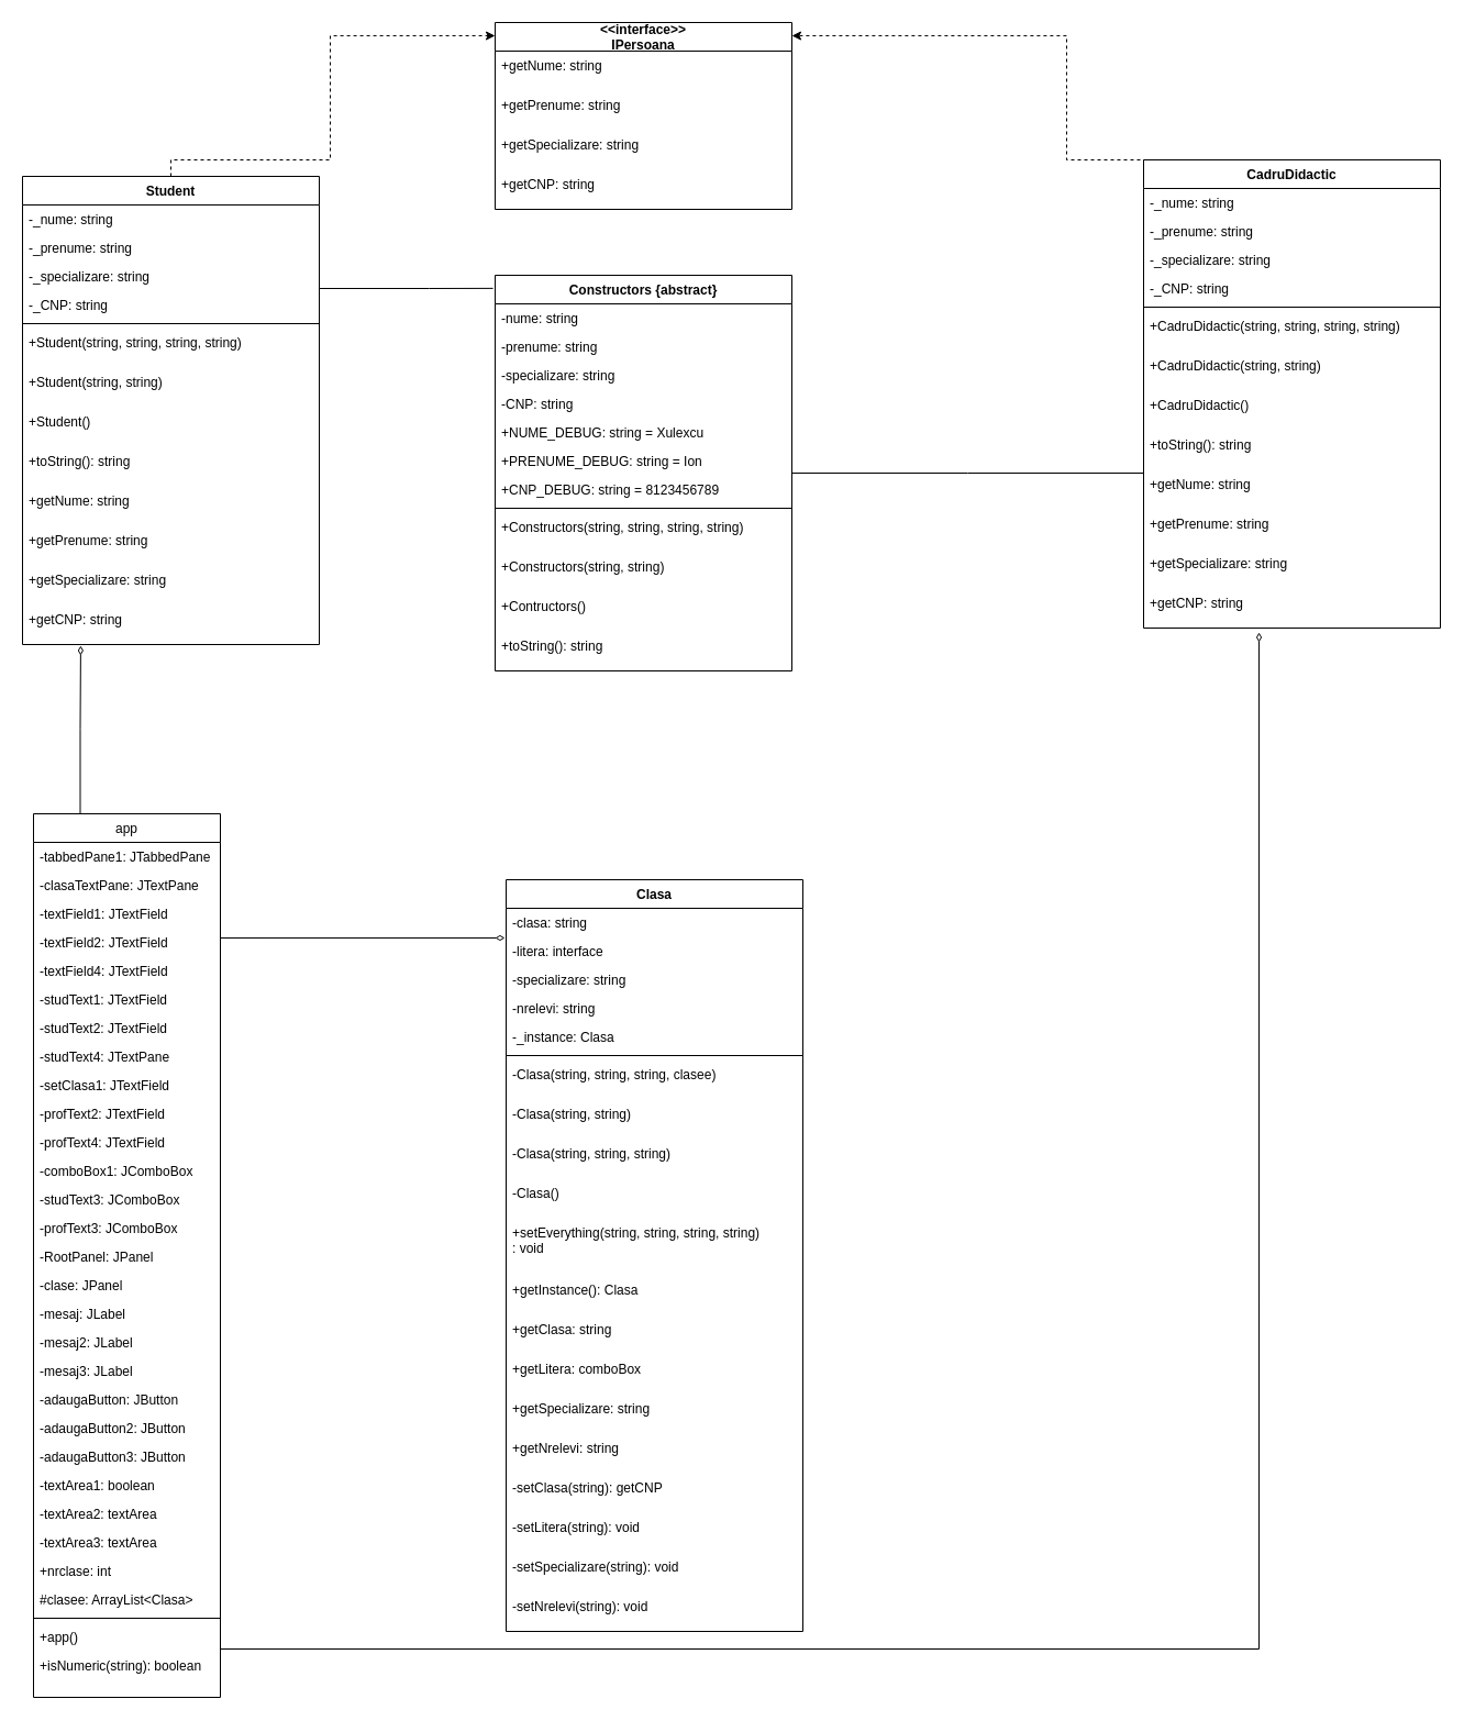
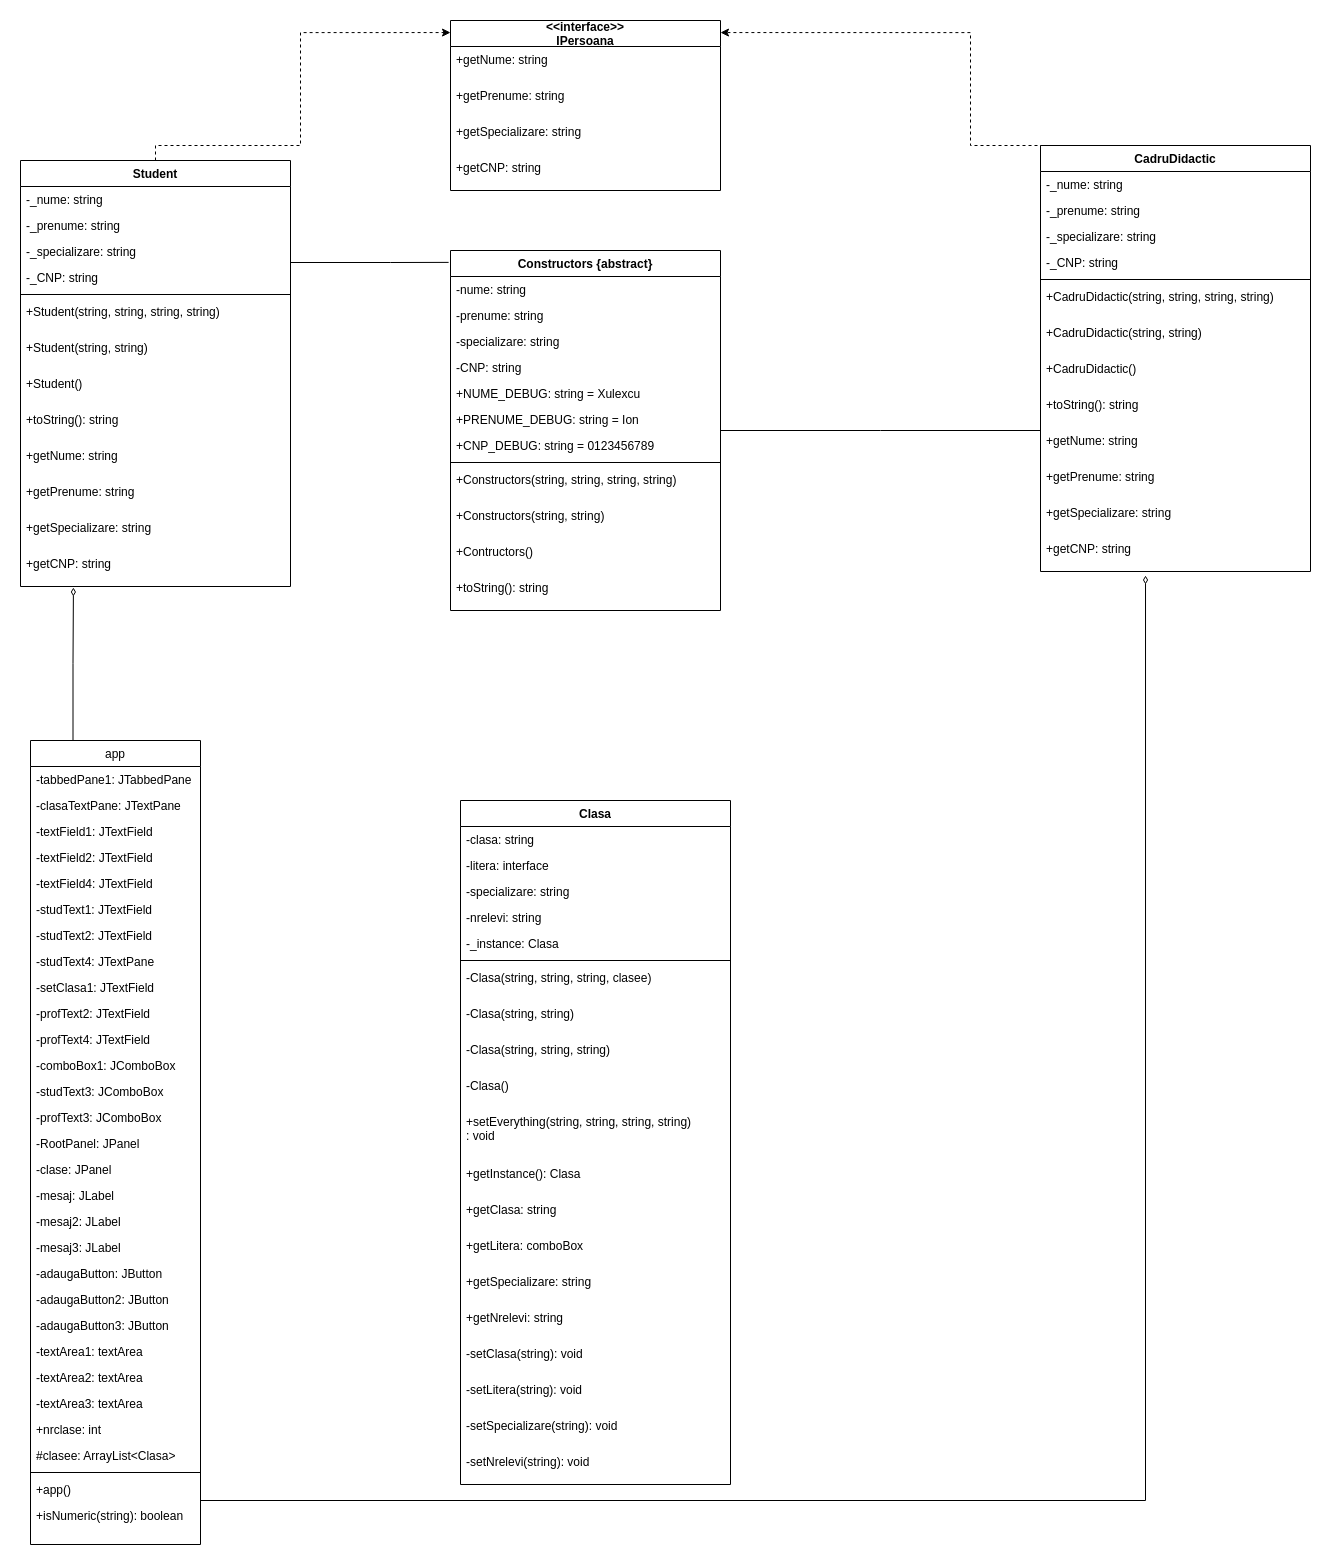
- <mxCell id="95" value="+CNP_DEBUG: string = 8123456789" style="text;strokeColor=none;fillColor=none;align=left;verticalAlign=top;spacingLeft=4;spacingRight=4;overflow=hidden;rotatable=0;points=[[0,0.5],[1,0.5]];portConstraint=eastwest;" vertex="1" parent="88"><mxGeometry y="182" width="270" height="26" as="geometry" /></mxCell>
+ <mxCell id="95" value="+CNP_DEBUG: string = 0123456789" style="text;strokeColor=none;fillColor=none;align=left;verticalAlign=top;spacingLeft=4;spacingRight=4;overflow=hidden;rotatable=0;points=[[0,0.5],[1,0.5]];portConstraint=eastwest;" vertex="1" parent="88"><mxGeometry y="182" width="270" height="26" as="geometry" /></mxCell>
- <mxCell id="2" style="edgeStyle=orthogonalEdgeStyle;rounded=0;orthogonalLoop=1;jettySize=auto;html=1;exitX=1;exitY=0.5;exitDx=0;exitDy=0;entryX=-0.004;entryY=0.038;entryDx=0;entryDy=0;endArrow=diamondThin;endFill=0;entryPerimeter=0;" edge="1" parent="1" source="8" target="37"><mxGeometry relative="1" as="geometry"><Array as="points"><mxPoint x="200" y="853" /></Array></mxGeometry></mxCell>
- <mxCell id="27" value="-textArea1: boolean" style="text;strokeColor=none;fillColor=none;align=left;verticalAlign=top;spacingLeft=4;spacingRight=4;overflow=hidden;rotatable=0;points=[[0,0.5],[1,0.5]];portConstraint=eastwest;" vertex="1" parent="4"><mxGeometry y="598" width="170" height="26" as="geometry" /></mxCell>
+ <mxCell id="27" value="-textArea1: textArea" style="text;strokeColor=none;fillColor=none;align=left;verticalAlign=top;spacingLeft=4;spacingRight=4;overflow=hidden;rotatable=0;points=[[0,0.5],[1,0.5]];portConstraint=eastwest;" vertex="1" parent="4"><mxGeometry y="598" width="170" height="26" as="geometry" /></mxCell>
- <mxCell id="52" value="-setClasa(string): getCNP" style="text;strokeColor=none;fillColor=none;align=left;verticalAlign=top;spacingLeft=4;spacingRight=4;overflow=hidden;rotatable=0;points=[[0,0.5],[1,0.5]];portConstraint=eastwest;" vertex="1" parent="35"><mxGeometry y="540" width="270" height="36" as="geometry" /></mxCell>
+ <mxCell id="52" value="-setClasa(string): void" style="text;strokeColor=none;fillColor=none;align=left;verticalAlign=top;spacingLeft=4;spacingRight=4;overflow=hidden;rotatable=0;points=[[0,0.5],[1,0.5]];portConstraint=eastwest;" vertex="1" parent="35"><mxGeometry y="540" width="270" height="36" as="geometry" /></mxCell>
